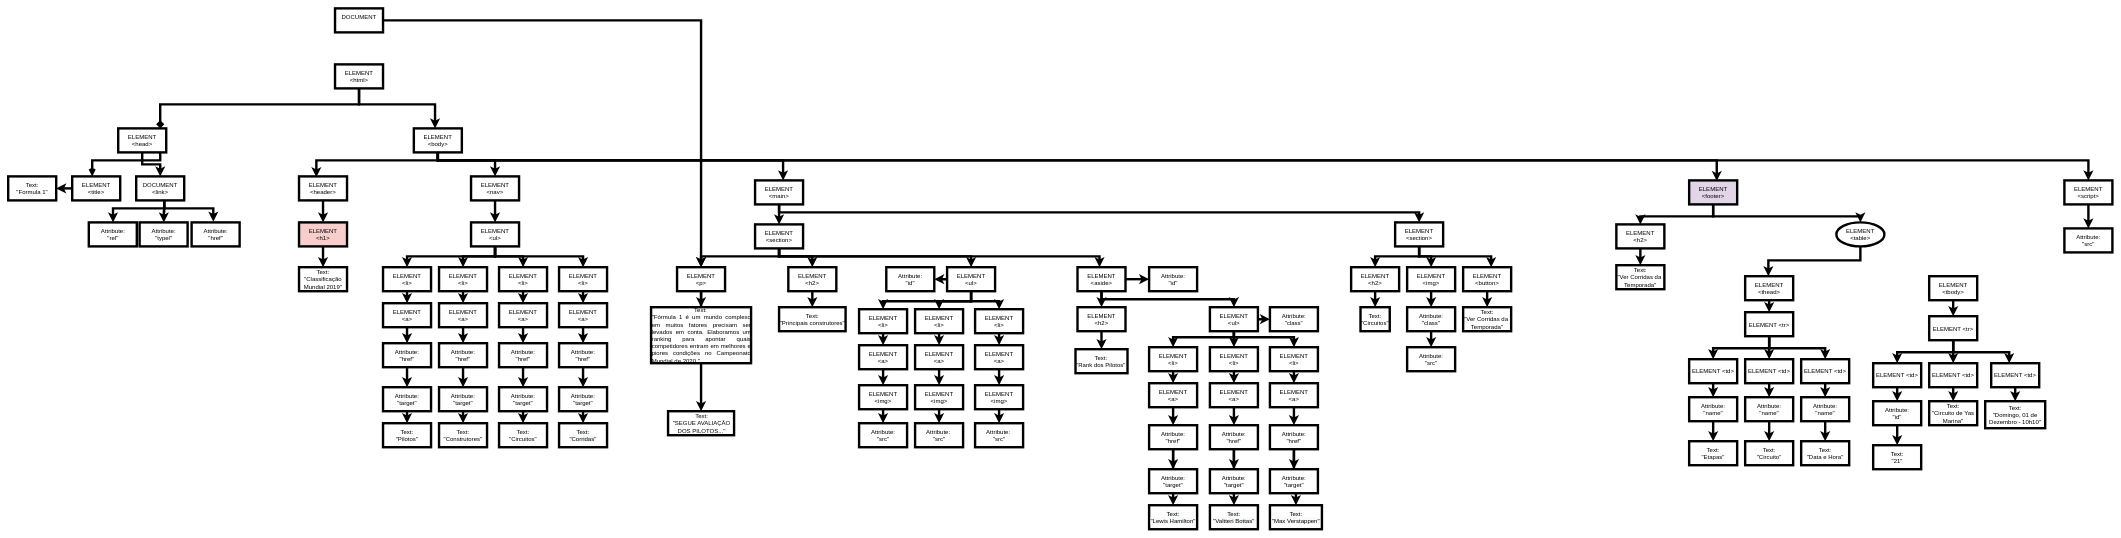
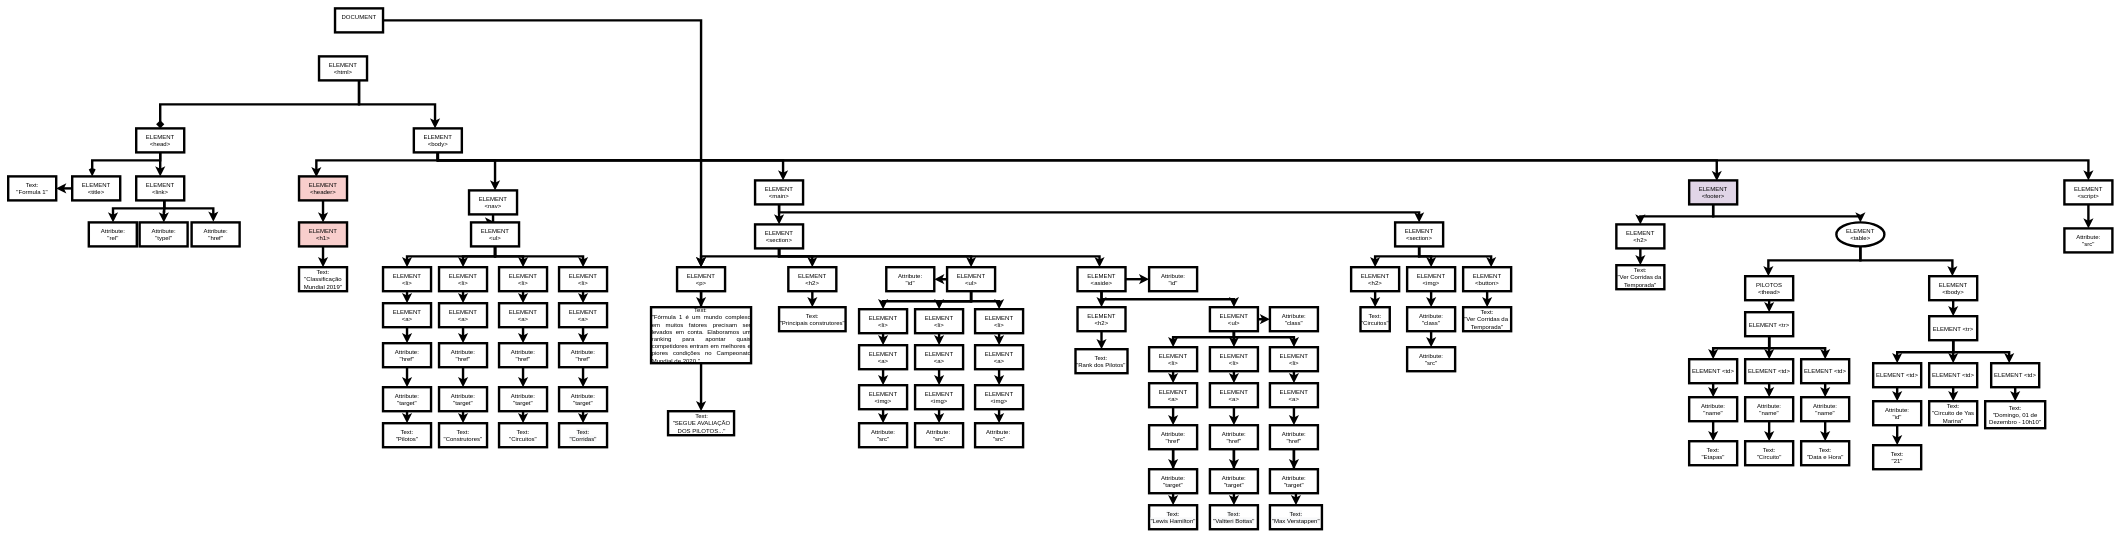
- <mxCell id="6" value="&lt;span style=&quot;font-size: 15px&quot;&gt;ELEMENT&lt;br&gt;&lt;/span&gt;&lt;span style=&quot;font-size: 15px&quot;&gt;&amp;lt;html&amp;gt;&lt;/span&gt;" style="rounded=0;whiteSpace=wrap;html=1;strokeWidth=6;" vertex="1" parent="1"><mxGeometry x="837" y="160" width="120" height="60" as="geometry" /></mxCell>
+ <mxCell id="6" value="&lt;span style=&quot;font-size: 15px&quot;&gt;ELEMENT&lt;br&gt;&lt;/span&gt;&lt;span style=&quot;font-size: 15px&quot;&gt;&amp;lt;html&amp;gt;&lt;/span&gt;" style="rounded=0;whiteSpace=wrap;html=1;strokeWidth=6;" vertex="1" parent="1"><mxGeometry x="797" y="140" width="120" height="60" as="geometry" /></mxCell>
- <mxCell id="42" value="&lt;span style=&quot;font-size: 15px&quot;&gt;ELEMENT&lt;br&gt;&lt;/span&gt;&lt;span style=&quot;font-size: 15px&quot;&gt;&amp;lt;head&amp;gt;&lt;/span&gt;" style="rounded=0;whiteSpace=wrap;html=1;strokeWidth=6;" vertex="1" parent="1"><mxGeometry x="295" y="320" width="120" height="60" as="geometry" /></mxCell>
+ <mxCell id="42" value="&lt;span style=&quot;font-size: 15px&quot;&gt;ELEMENT&lt;br&gt;&lt;/span&gt;&lt;span style=&quot;font-size: 15px&quot;&gt;&amp;lt;head&amp;gt;&lt;/span&gt;" style="rounded=0;whiteSpace=wrap;html=1;strokeWidth=6;" vertex="1" parent="1"><mxGeometry x="340" y="320" width="120" height="60" as="geometry" /></mxCell>
- <mxCell id="46" value="&lt;span style=&quot;font-size: 15px&quot;&gt;DOCUMENT&lt;br&gt;&lt;/span&gt;&lt;span style=&quot;font-size: 15px&quot;&gt;&amp;lt;link&amp;gt;&lt;/span&gt;" style="rounded=0;whiteSpace=wrap;html=1;strokeWidth=6;" vertex="1" parent="1"><mxGeometry x="340" y="440" width="120" height="60" as="geometry" /></mxCell>
+ <mxCell id="46" value="&lt;span style=&quot;font-size: 15px&quot;&gt;ELEMENT&lt;br&gt;&lt;/span&gt;&lt;span style=&quot;font-size: 15px&quot;&gt;&amp;lt;link&amp;gt;&lt;/span&gt;" style="rounded=0;whiteSpace=wrap;html=1;strokeWidth=6;" vertex="1" parent="1"><mxGeometry x="340" y="440" width="120" height="60" as="geometry" /></mxCell>
- <mxCell id="37" value="&lt;span style=&quot;font-size: 15px&quot;&gt;ELEMENT &amp;lt;header&amp;gt;&lt;/span&gt;" style="rounded=0;whiteSpace=wrap;html=1;strokeWidth=6;" vertex="1" parent="1"><mxGeometry x="747" y="440" width="120" height="60" as="geometry" /></mxCell>
+ <mxCell id="37" value="&lt;span style=&quot;font-size: 15px&quot;&gt;ELEMENT &amp;lt;header&amp;gt;&lt;/span&gt;" style="rounded=0;whiteSpace=wrap;html=1;strokeWidth=6;fillColor=#f8cecc;" vertex="1" parent="1"><mxGeometry x="747" y="440" width="120" height="60" as="geometry" /></mxCell>
- <mxCell id="28" value="&lt;span style=&quot;font-size: 15px&quot;&gt;ELEMENT&lt;br&gt;&amp;lt;nav&amp;gt;&lt;/span&gt;" style="rounded=0;whiteSpace=wrap;html=1;strokeWidth=6;" vertex="1" parent="1"><mxGeometry x="1177" y="440" width="120" height="60" as="geometry" /></mxCell>
+ <mxCell id="28" value="&lt;span style=&quot;font-size: 15px&quot;&gt;ELEMENT&lt;br&gt;&amp;lt;nav&amp;gt;&lt;/span&gt;" style="rounded=0;whiteSpace=wrap;html=1;strokeWidth=6;" vertex="1" parent="1"><mxGeometry x="1172" y="475" width="120" height="60" as="geometry" /></mxCell>
+ <mxCell id="57" style="edgeStyle=orthogonalEdgeStyle;rounded=0;orthogonalLoop=1;jettySize=auto;html=1;fontColor=#000000;strokeWidth=6;" edge="1" parent="1" source="58" target="60"><mxGeometry relative="1" as="geometry"><Array as="points"><mxPoint x="4650" y="650" /><mxPoint x="4880" y="650" /></Array></mxGeometry></mxCell>
- <mxCell id="62" value="&lt;span style=&quot;font-size: 15px&quot;&gt;ELEMENT &amp;lt;thead&amp;gt;&lt;/span&gt;" style="rounded=0;whiteSpace=wrap;html=1;strokeWidth=6;" vertex="1" parent="1"><mxGeometry x="4362" y="689.5" width="120" height="60" as="geometry" /></mxCell>
+ <mxCell id="62" value="&lt;span style=&quot;font-size: 15px&quot;&gt;PILOTOS &amp;lt;thead&amp;gt;&lt;/span&gt;" style="rounded=0;whiteSpace=wrap;html=1;strokeWidth=6;" vertex="1" parent="1"><mxGeometry x="4362" y="689.5" width="120" height="60" as="geometry" /></mxCell>
